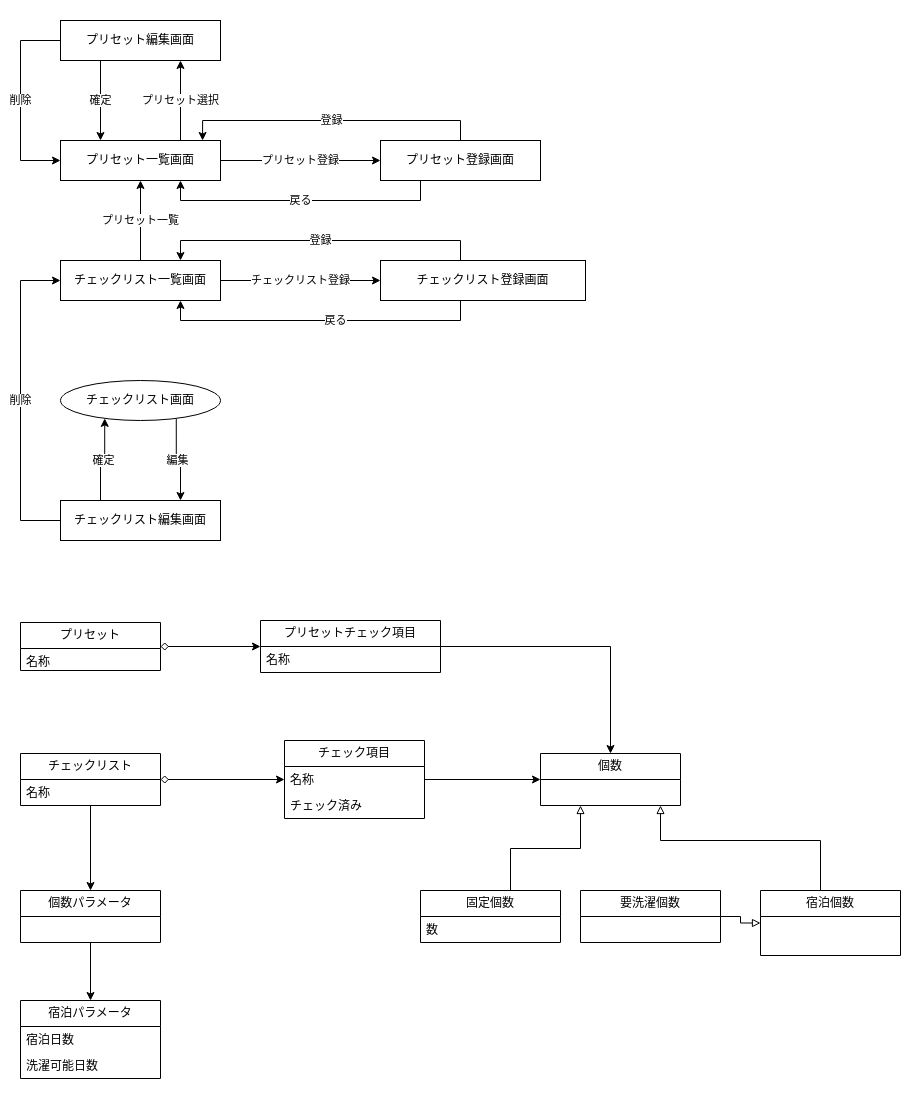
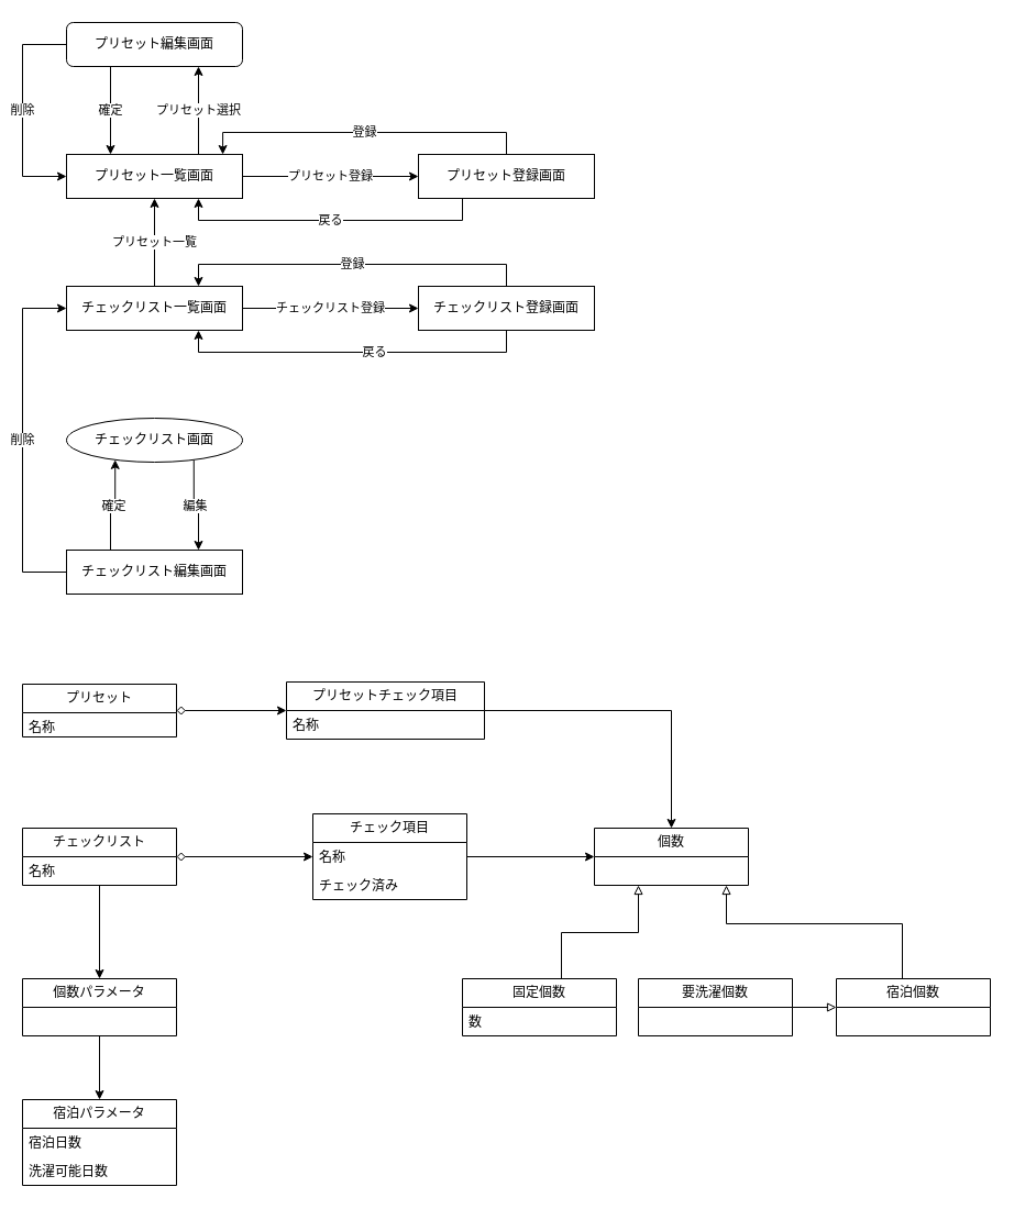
- <mxCell id="21" value="プリセット編集画面" style="rounded=0;whiteSpace=wrap;html=1;" parent="1" vertex="1"><mxGeometry x="60" y="20" width="160" height="40" as="geometry" /></mxCell>
+ <mxCell id="21" value="プリセット編集画面" style="whiteSpace=wrap;html=1;rounded=1;" parent="1" vertex="1"><mxGeometry x="60" y="20" width="160" height="40" as="geometry" /></mxCell>
- <mxCell id="6" value="チェックリスト登録画面" style="rounded=0;whiteSpace=wrap;html=1;" parent="1" vertex="1"><mxGeometry x="380" y="260" width="205" height="40" as="geometry" /></mxCell>
+ <mxCell id="6" value="チェックリスト登録画面" style="rounded=0;whiteSpace=wrap;html=1;" parent="1" vertex="1"><mxGeometry x="380" y="260" width="160" height="40" as="geometry" /></mxCell>
- <mxCell id="39" value="宿泊個数" style="swimlane;fontStyle=0;childLayout=stackLayout;horizontal=1;startSize=26;fillColor=none;horizontalStack=0;resizeParent=1;resizeParentMax=0;resizeLast=0;collapsible=1;marginBottom=0;whiteSpace=wrap;html=1;" parent="1" vertex="1"><mxGeometry x="760" y="890" width="140" height="65" as="geometry"><mxRectangle x="820" y="790" width="90" height="30" as="alternateBounds" /></mxGeometry></mxCell>
+ <mxCell id="39" value="宿泊個数" style="swimlane;fontStyle=0;childLayout=stackLayout;horizontal=1;startSize=26;fillColor=none;horizontalStack=0;resizeParent=1;resizeParentMax=0;resizeLast=0;collapsible=1;marginBottom=0;whiteSpace=wrap;html=1;" parent="1" vertex="1"><mxGeometry x="760" y="890" width="140" height="52" as="geometry"><mxRectangle x="820" y="790" width="90" height="30" as="alternateBounds" /></mxGeometry></mxCell>
